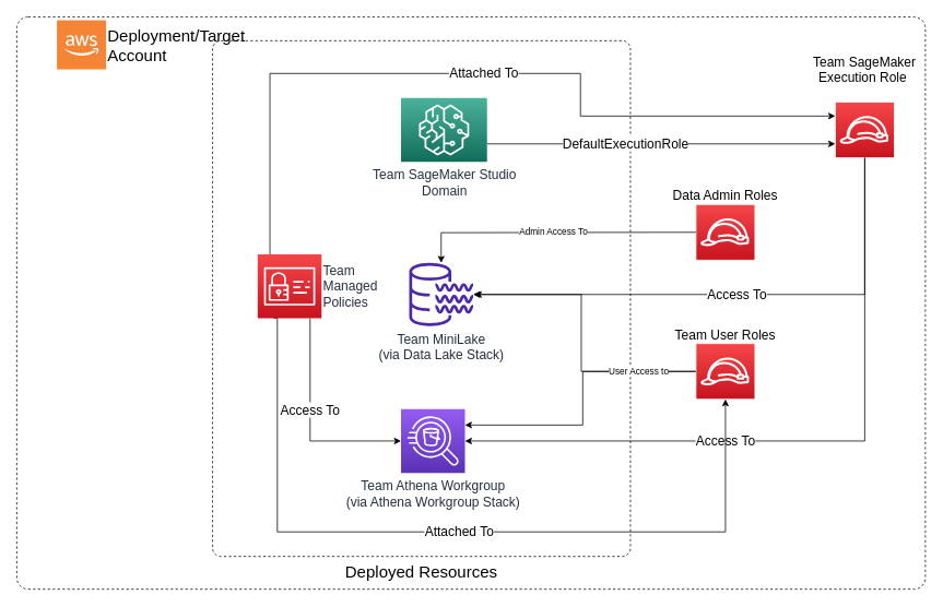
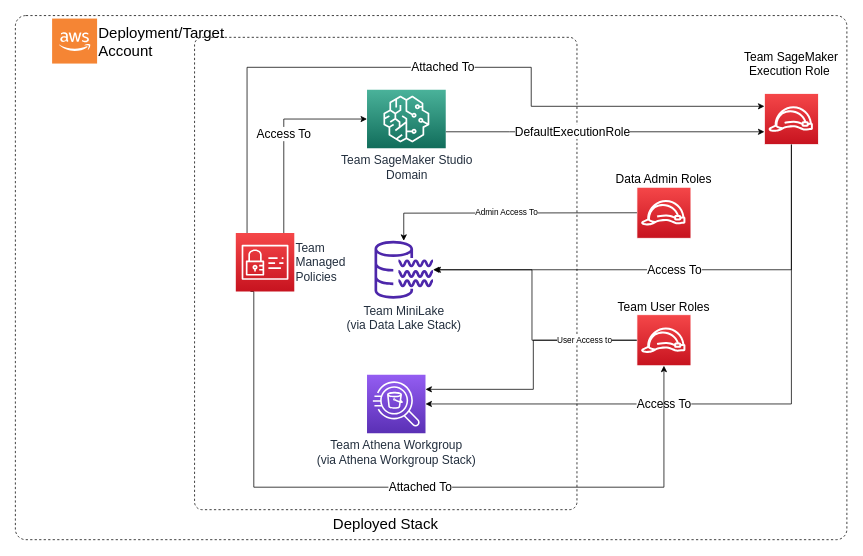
+ <mxCell id="24" value="Access To" style="edgeStyle=orthogonalEdgeStyle;html=1;entryX=0;entryY=0.5;entryDx=0;entryDy=0;entryPerimeter=0;rounded=0;fontSize=16;" edge="1" parent="1" source="28" target="15"><mxGeometry relative="1" as="geometry"><Array as="points"><mxPoint x="378" y="158" /></Array></mxGeometry></mxCell>
- <mxCell id="25" value="Access To" style="edgeStyle=orthogonalEdgeStyle;rounded=0;html=1;entryX=0;entryY=0.5;entryDx=0;entryDy=0;entryPerimeter=0;fontSize=16;" edge="1" parent="1" source="28" target="11"><mxGeometry x="-0.139" relative="1" as="geometry"><Array as="points"><mxPoint x="378" y="538" /></Array><mxPoint as="offset" /></mxGeometry></mxCell>
- <mxCell id="4" value="Deployed Resources" style="rounded=1;whiteSpace=wrap;html=1;fontSize=20;fillColor=none;arcSize=2;dashed=1;labelPosition=center;verticalLabelPosition=bottom;align=center;verticalAlign=top;" parent="1" vertex="1"><mxGeometry x="259" y="49" width="510" height="630" as="geometry" /></mxCell>
+ <mxCell id="4" value="Deployed Stack" style="rounded=1;whiteSpace=wrap;html=1;fontSize=20;fillColor=none;arcSize=2;dashed=1;labelPosition=center;verticalLabelPosition=bottom;align=center;verticalAlign=top;" parent="1" vertex="1"><mxGeometry x="259" y="49" width="510" height="630" as="geometry" /></mxCell>
